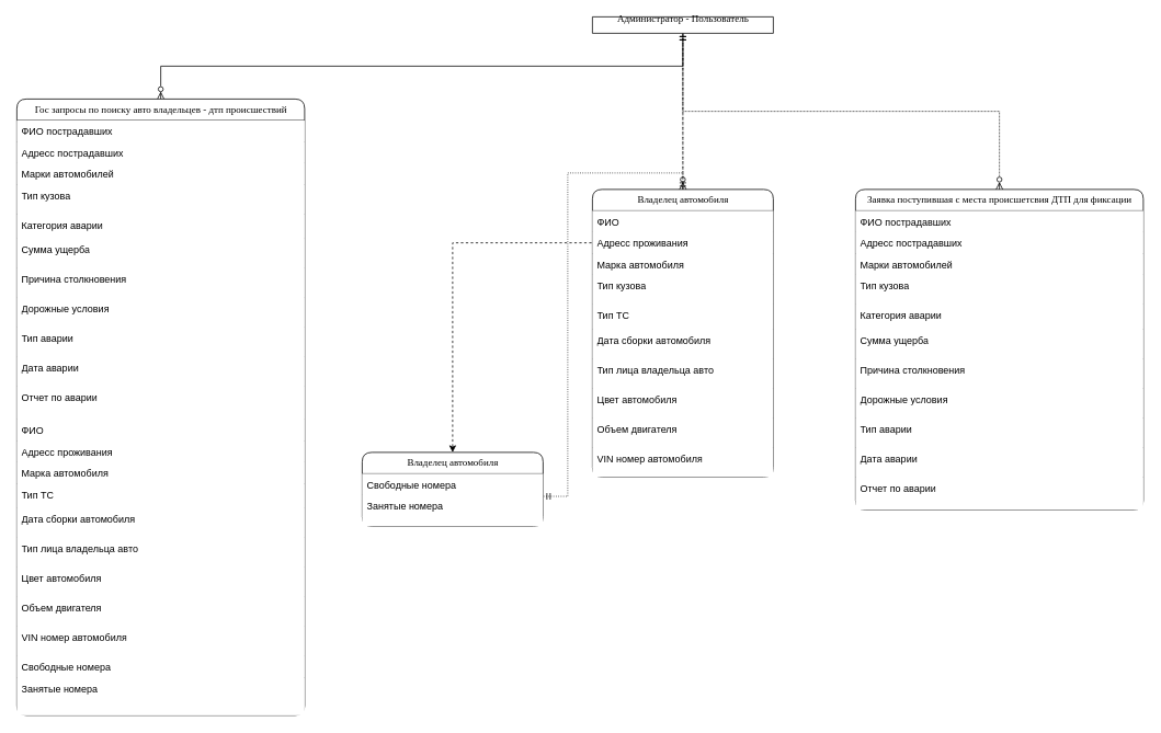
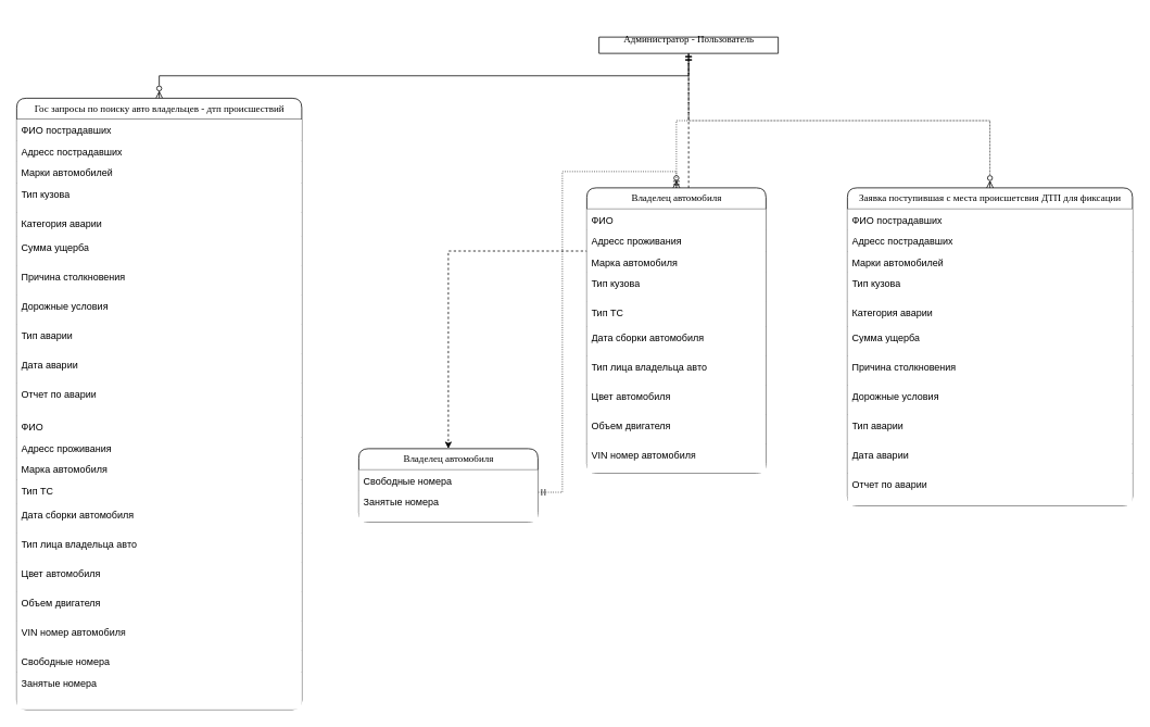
- <mxCell id="6" value="Администратор - Пользователь&lt;div&gt;&lt;br&gt;&lt;/div&gt;" style="swimlane;html=1;fontStyle=0;childLayout=stackLayout;horizontal=1;startSize=20;horizontalStack=0;resizeParent=1;resizeLast=0;collapsible=1;marginBottom=0;swimlaneFillColor=#ffffff;align=center;rounded=1;shadow=0;comic=0;labelBackgroundColor=none;strokeWidth=1;fontFamily=Verdana;fontSize=12;" parent="1" vertex="1"><mxGeometry x="720" y="20" width="220" height="20" as="geometry" /></mxCell>
+ <mxCell id="6" value="Администратор - Пользователь&lt;div&gt;&lt;br&gt;&lt;/div&gt;" style="swimlane;html=1;fontStyle=0;childLayout=stackLayout;horizontal=1;startSize=20;horizontalStack=0;resizeParent=1;resizeLast=0;collapsible=1;marginBottom=0;swimlaneFillColor=#ffffff;align=center;rounded=1;shadow=0;comic=0;labelBackgroundColor=none;strokeWidth=1;fontFamily=Verdana;fontSize=12;" parent="1" vertex="1"><mxGeometry x="735" y="45" width="220" height="20" as="geometry" /></mxCell>
